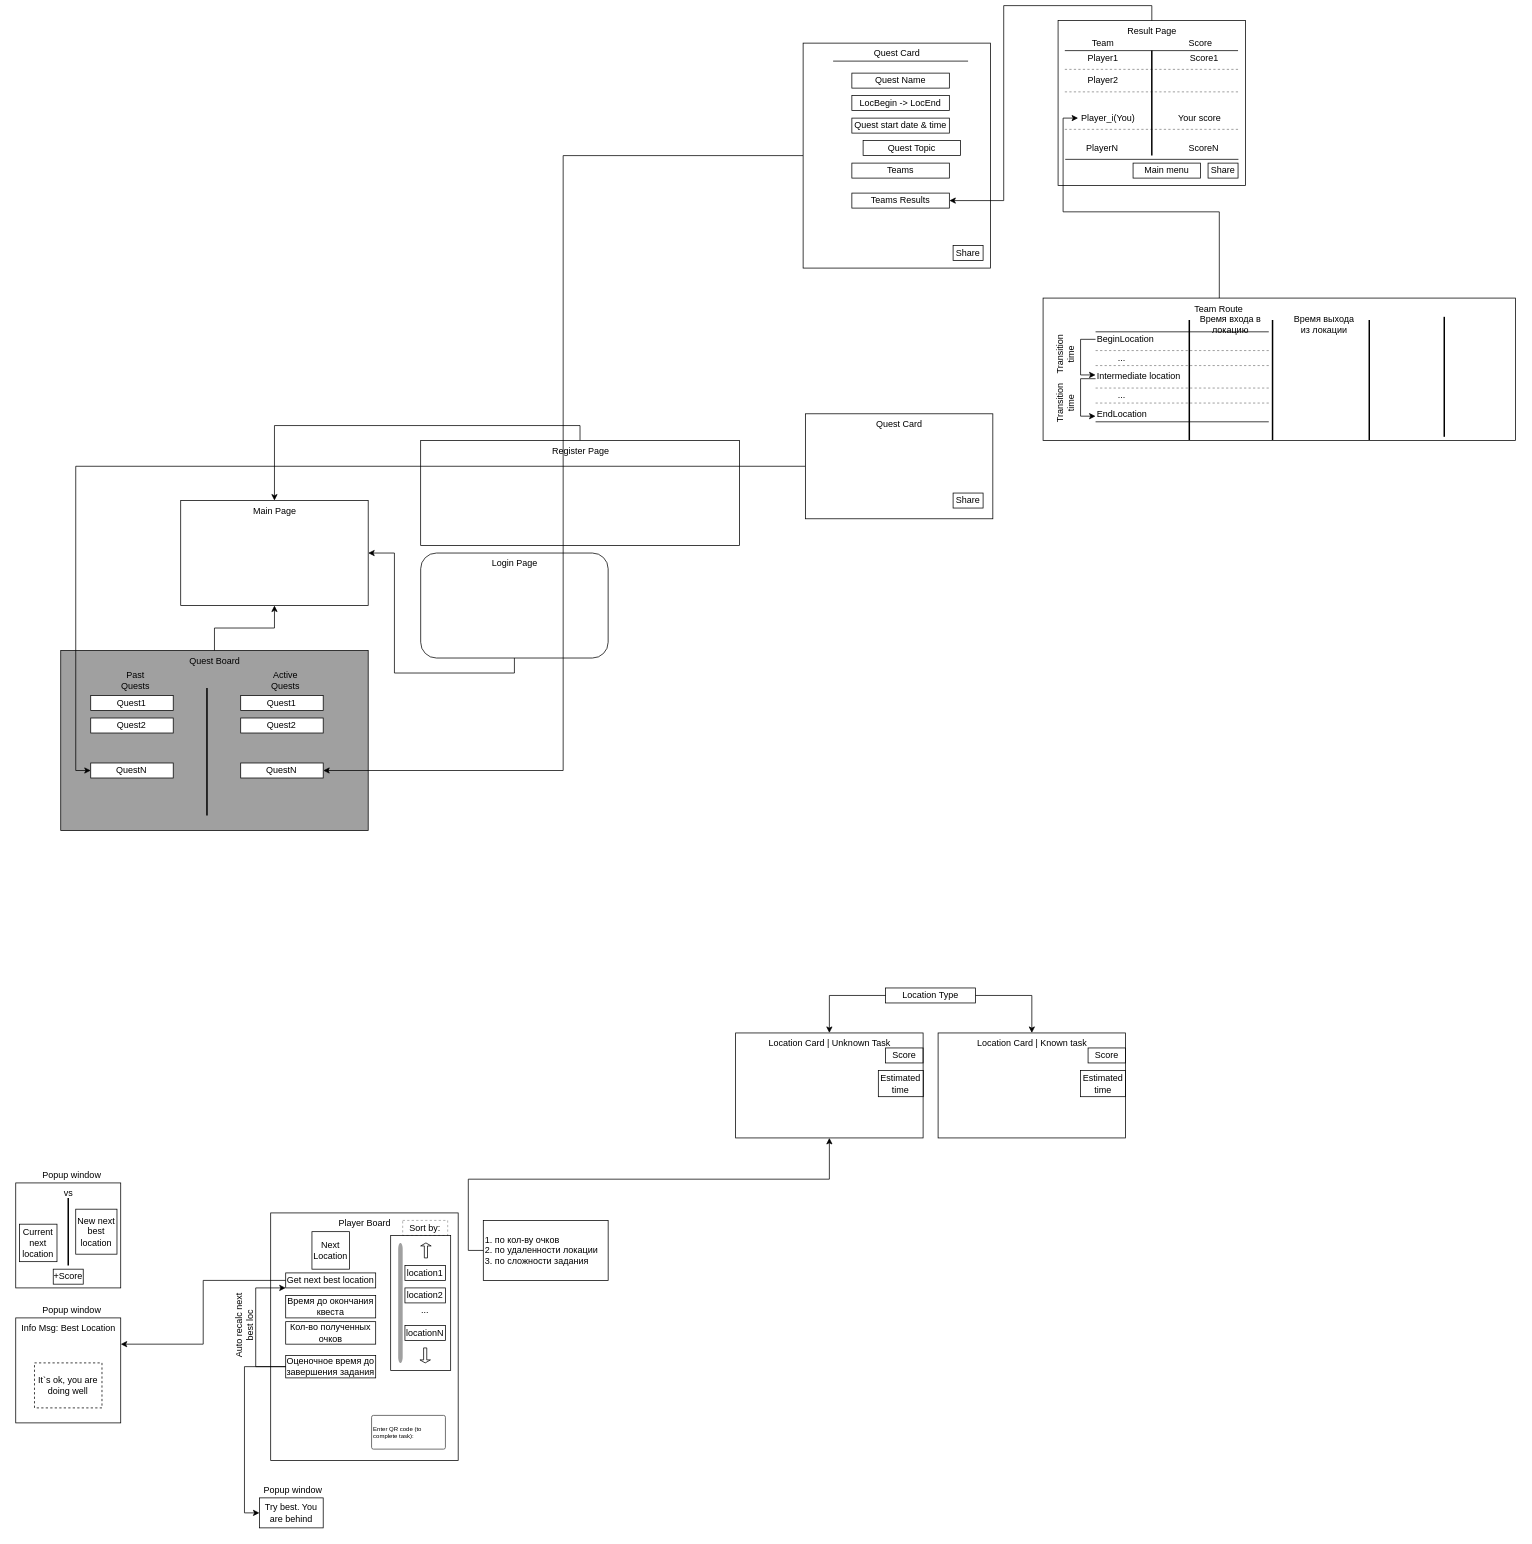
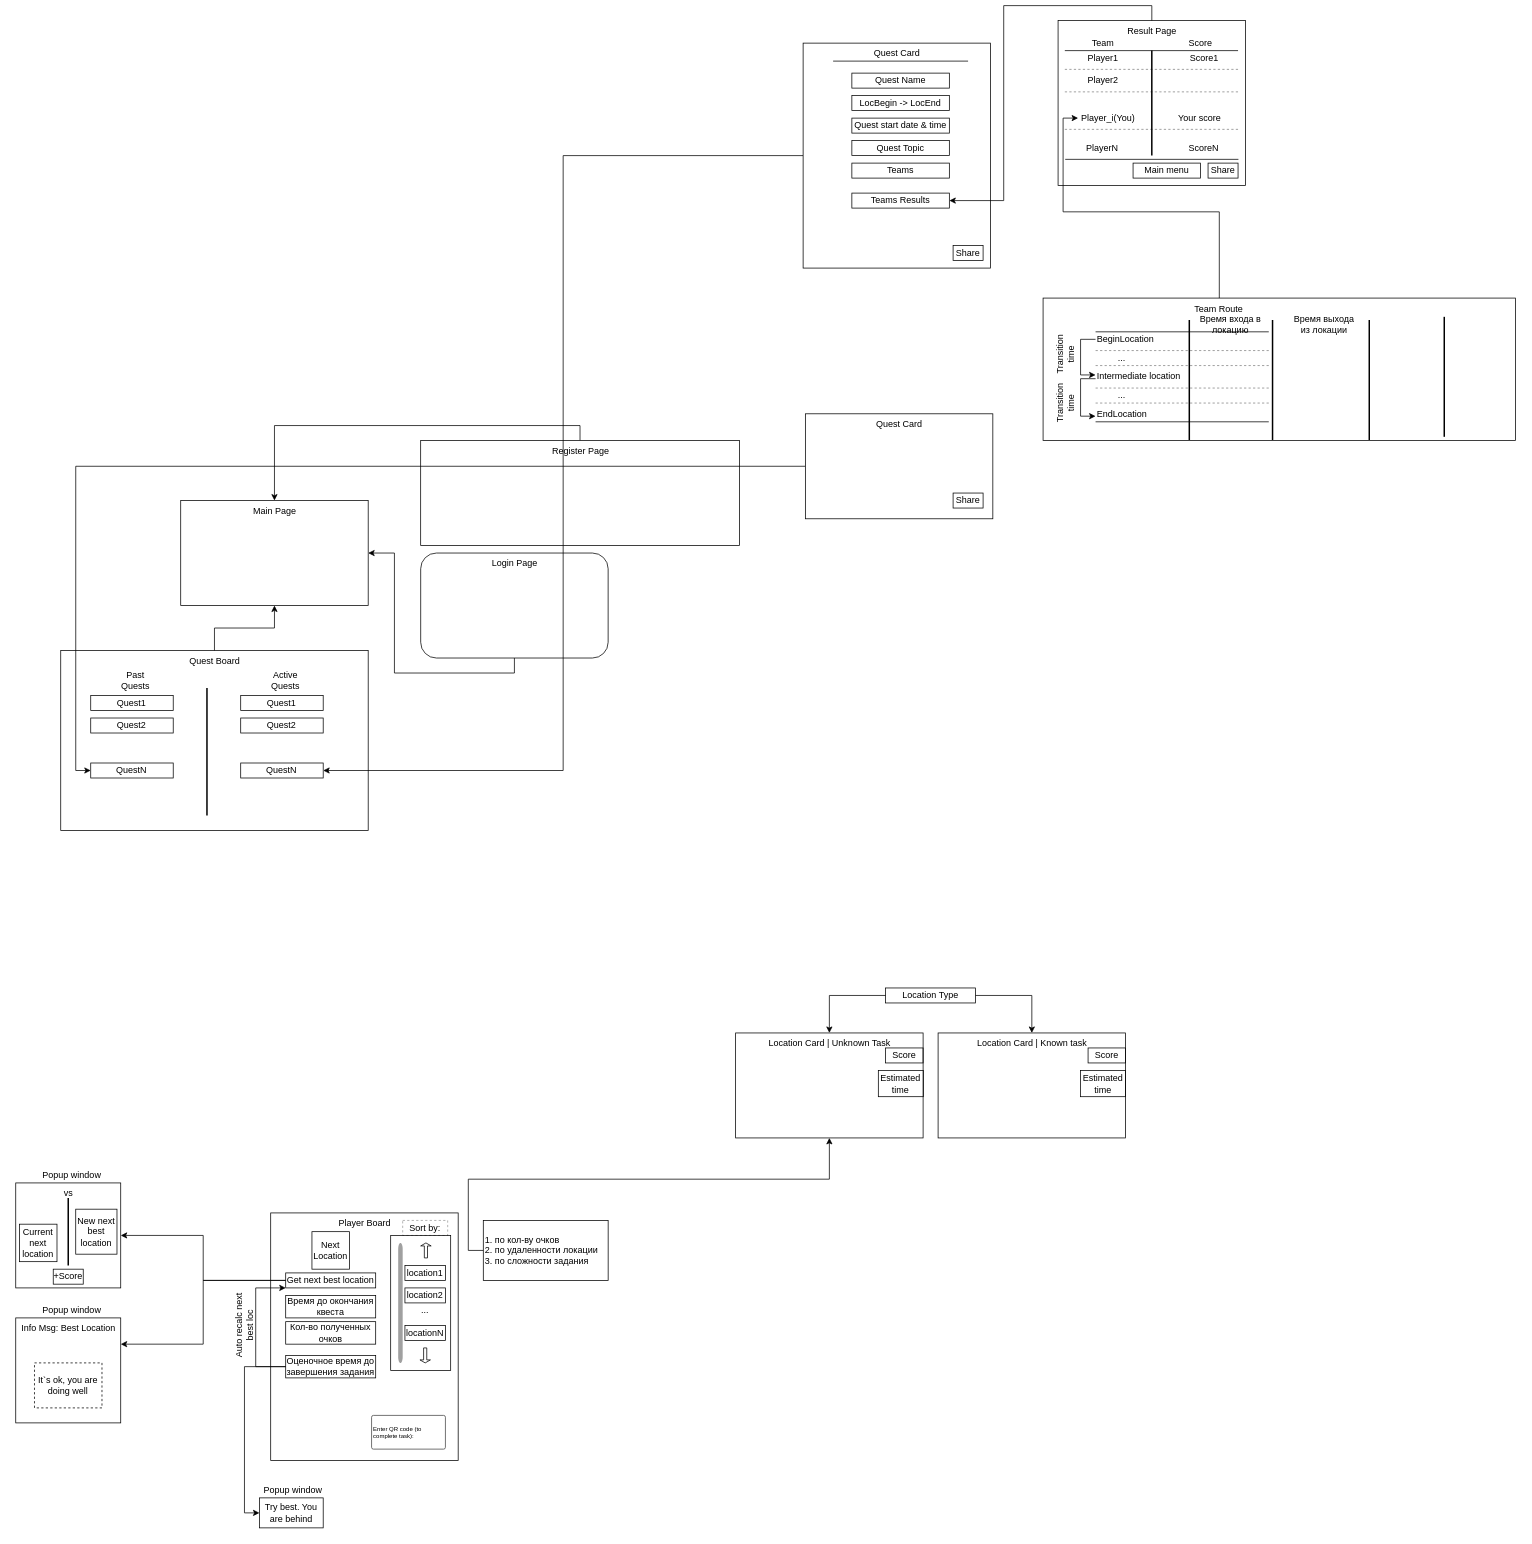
- <mxCell id="92" value="Quest Topic" style="text;html=1;strokeColor=#000000;fillColor=none;align=center;verticalAlign=middle;whiteSpace=wrap;rounded=0;" vertex="1" parent="86"><mxGeometry x="80" y="130" width="130" height="20" as="geometry" /></mxCell>
+ <mxCell id="92" value="Quest Topic" style="text;html=1;strokeColor=#000000;fillColor=none;align=center;verticalAlign=middle;whiteSpace=wrap;rounded=0;" vertex="1" parent="86"><mxGeometry x="65" y="130" width="130" height="20" as="geometry" /></mxCell>
- <mxCell id="10" value="Quest Board" style="html=1;verticalAlign=top;fillColor=#a0a0a0;" vertex="1" parent="9"><mxGeometry width="410" height="240" as="geometry" /></mxCell>
+ <mxCell id="10" value="Quest Board" style="html=1;verticalAlign=top;" vertex="1" parent="9"><mxGeometry width="410" height="240" as="geometry" /></mxCell>
+ <mxCell id="42" style="edgeStyle=orthogonalEdgeStyle;rounded=0;orthogonalLoop=1;jettySize=auto;html=1;exitX=0;exitY=0.5;exitDx=0;exitDy=0;entryX=1;entryY=0.5;entryDx=0;entryDy=0;" edge="1" parent="1" source="45" target="65"><mxGeometry relative="1" as="geometry" /></mxCell>
